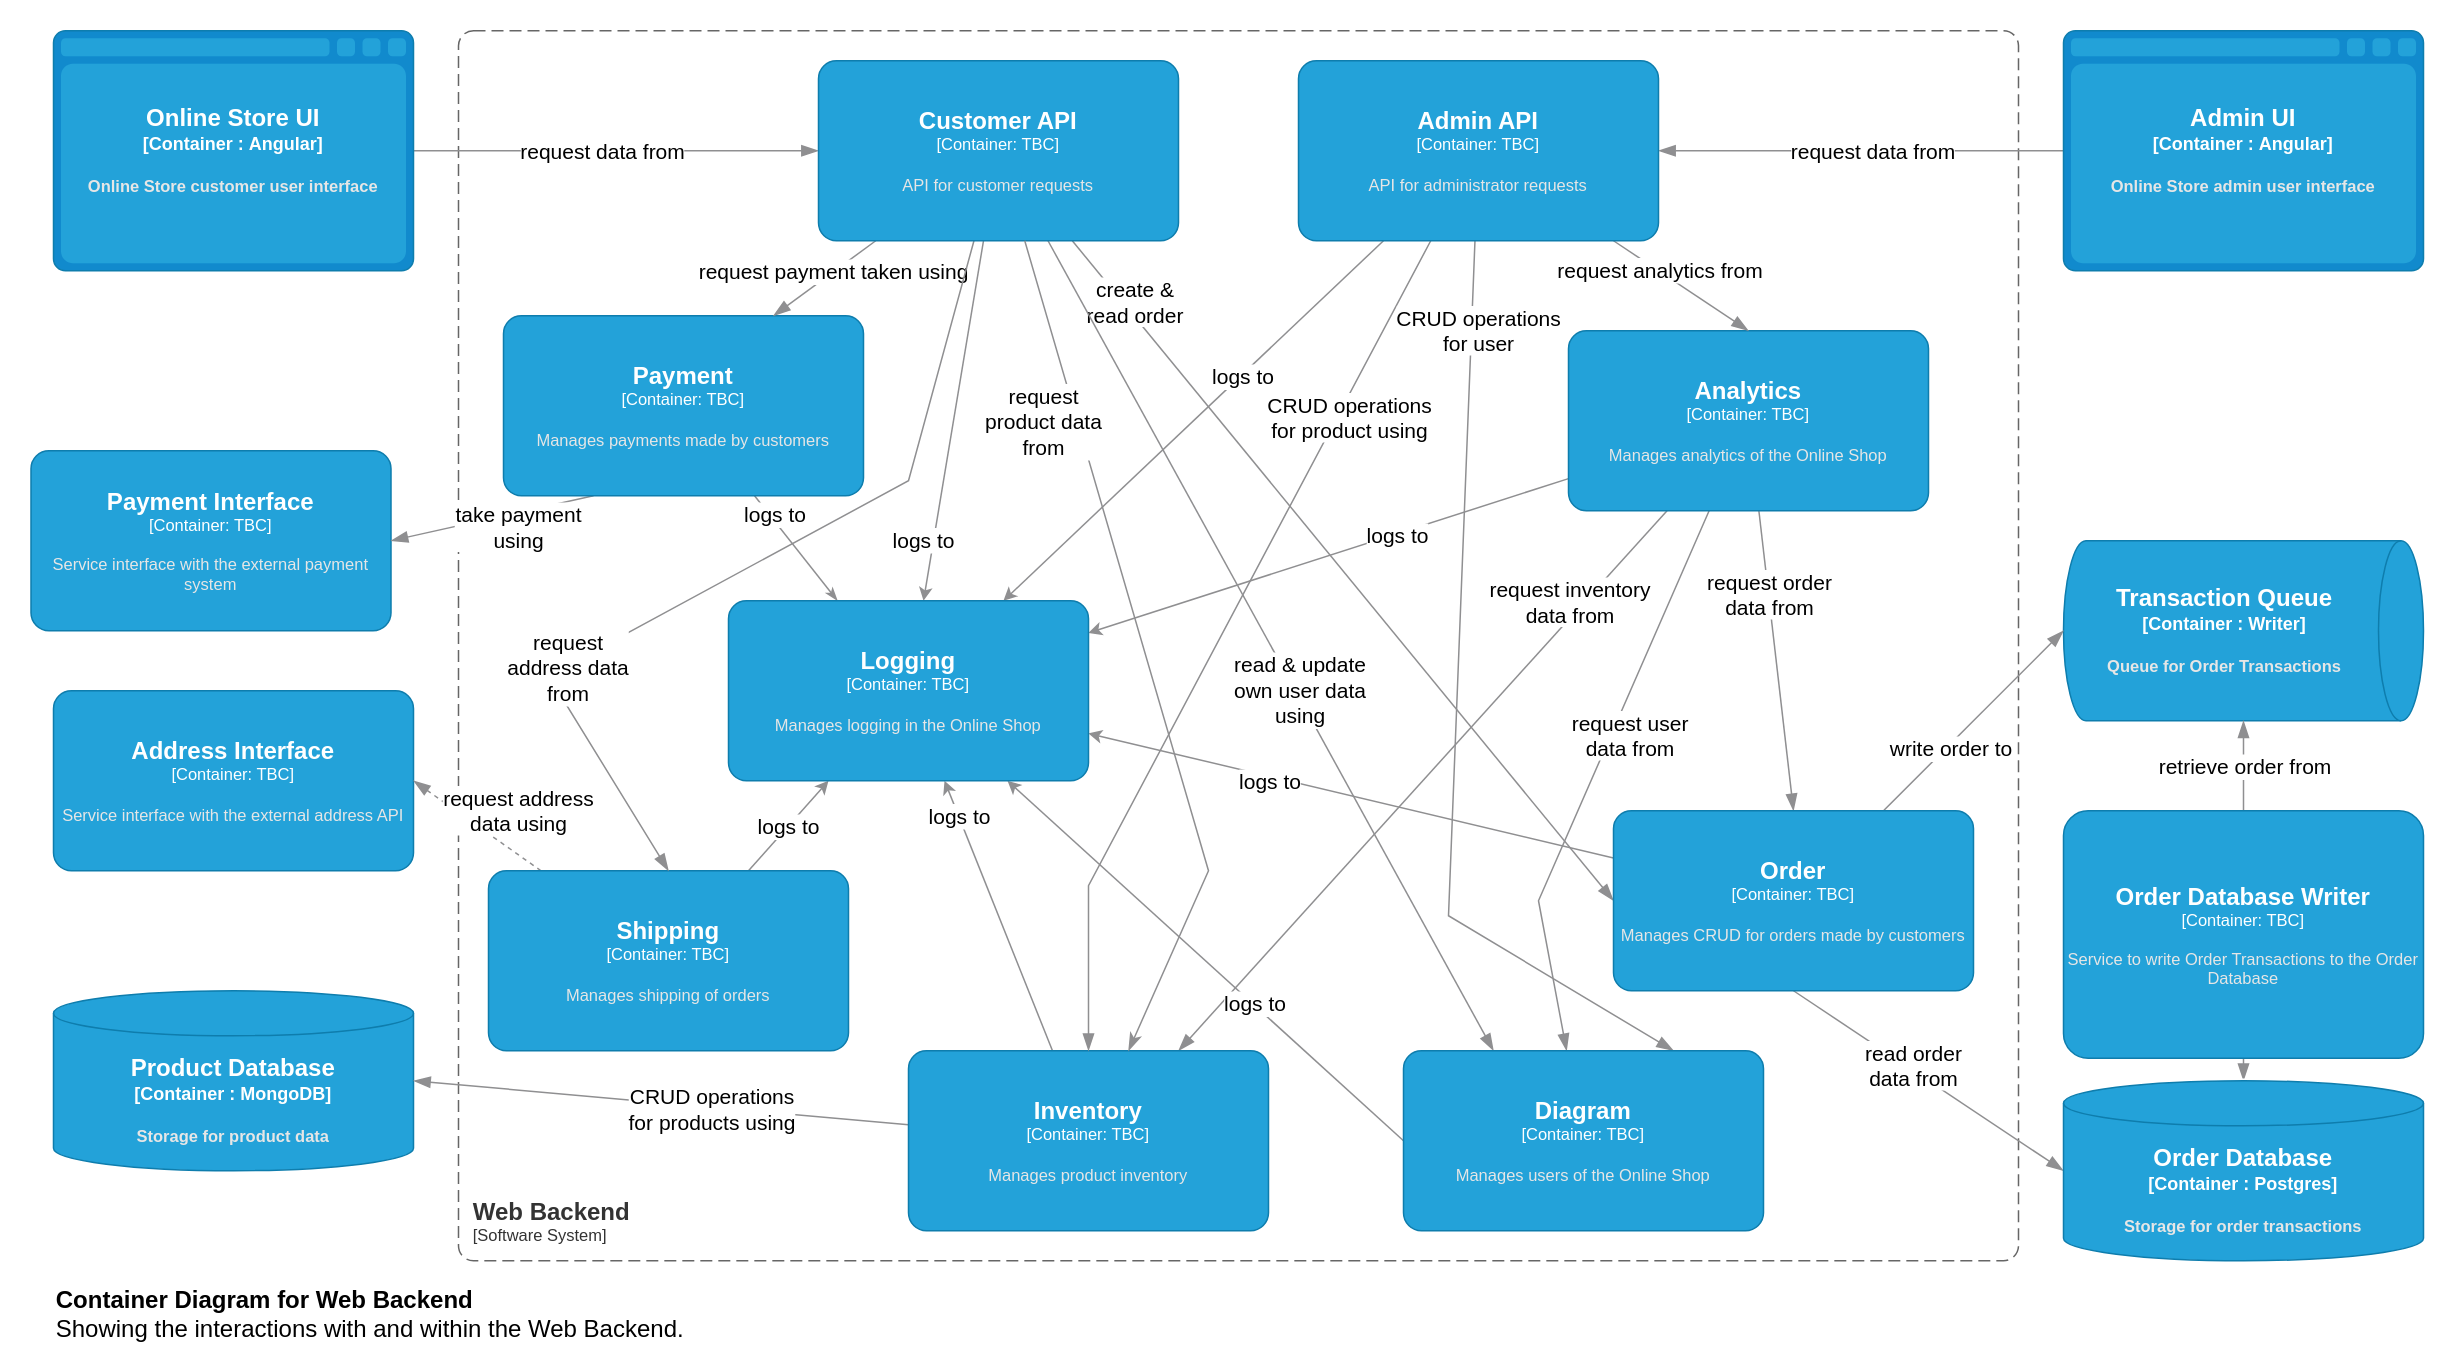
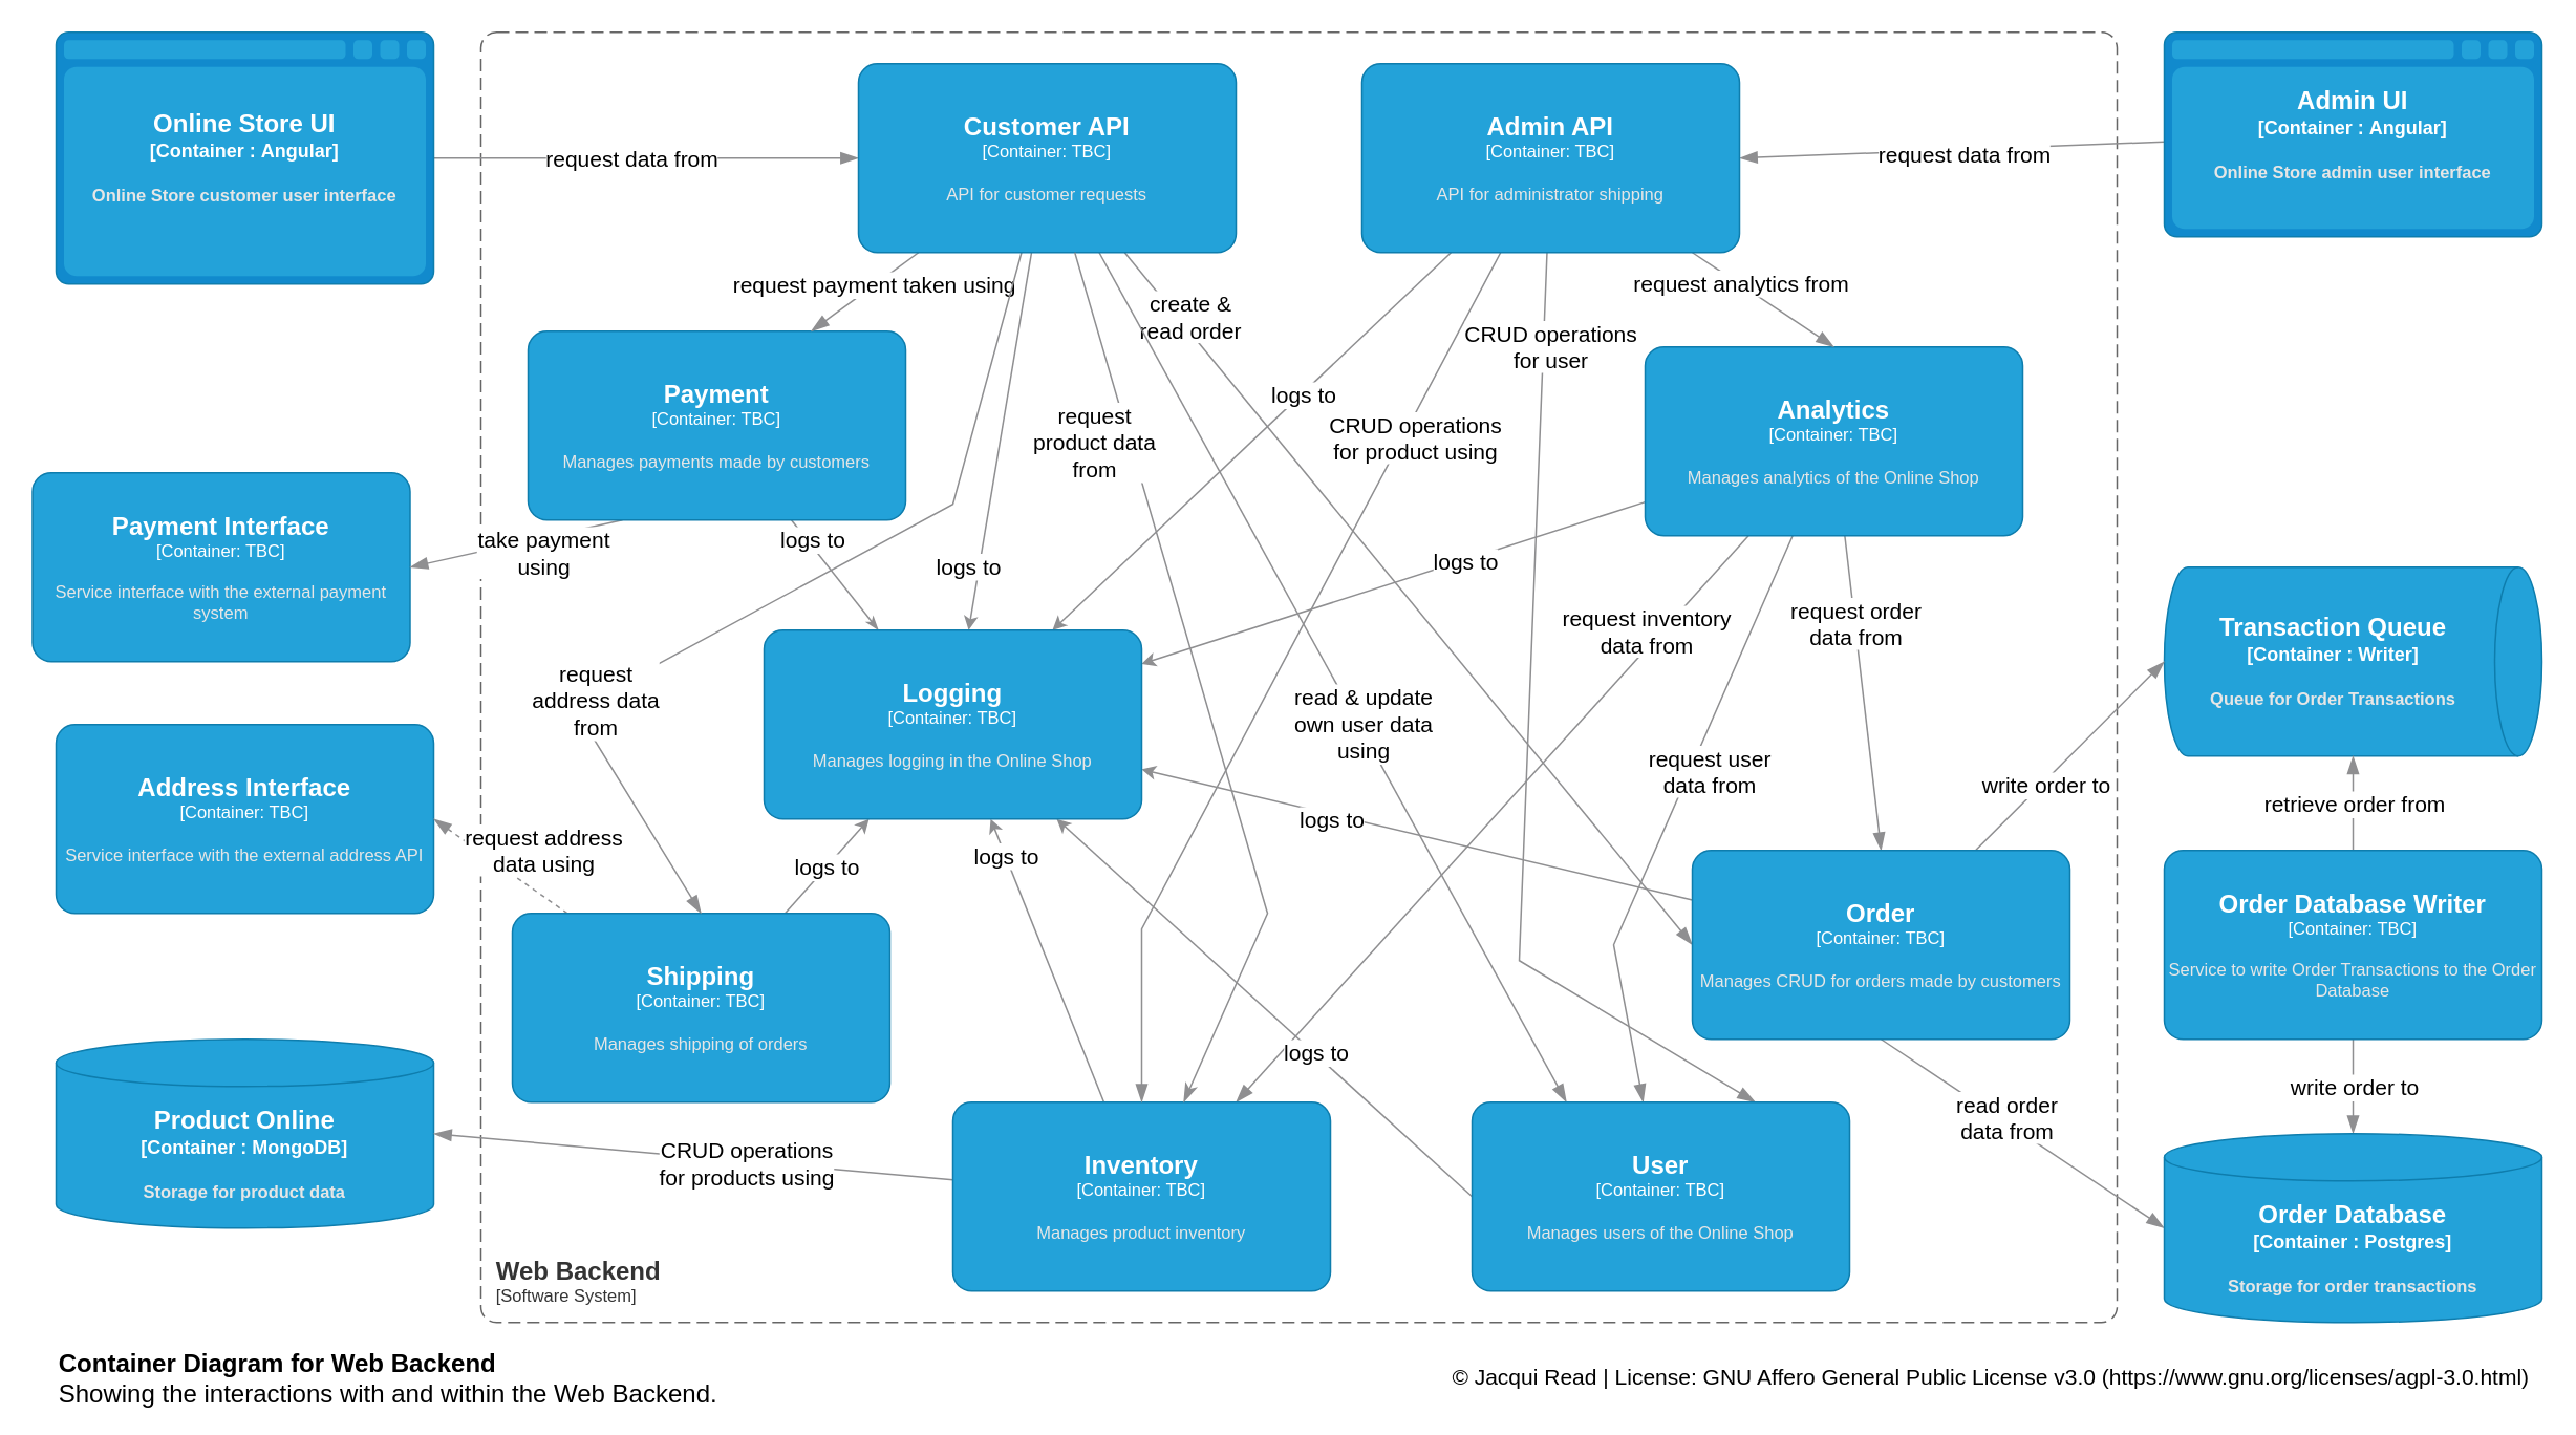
- <mxCell id="62" value="&lt;font style=&quot;font-size: 16px&quot;&gt;&lt;b&gt;Admin API&lt;/b&gt;&lt;/font&gt;&lt;div&gt;[Container: TBC]&lt;/div&gt;&lt;br&gt;&lt;div&gt;&lt;font style=&quot;font-size: 11px&quot;&gt;&lt;font color=&quot;#E6E6E6&quot;&gt;API for administrator requests&lt;/font&gt;&lt;/div&gt;" style="rounded=1;whiteSpace=wrap;html=1;fontSize=11;labelBackgroundColor=none;fillColor=#23A2D9;fontColor=#ffffff;align=center;arcSize=10;strokeColor=#0E7DAD;metaEdit=1;resizable=0;points=[[0.25,0,0],[0.5,0,0],[0.75,0,0],[1,0.25,0],[1,0.5,0],[1,0.75,0],[0.75,1,0],[0.5,1,0],[0.25,1,0],[0,0.75,0],[0,0.5,0],[0,0.25,0]];" parent="1" vertex="1"><mxGeometry x="865" y="40" width="240" height="120" as="geometry" /></mxCell>
+ <mxCell id="62" value="&lt;font style=&quot;font-size: 16px&quot;&gt;&lt;b&gt;Admin API&lt;/b&gt;&lt;/font&gt;&lt;div&gt;[Container: TBC]&lt;/div&gt;&lt;br&gt;&lt;div&gt;&lt;font style=&quot;font-size: 11px&quot;&gt;&lt;font color=&quot;#E6E6E6&quot;&gt;API for administrator shipping&lt;/font&gt;&lt;/div&gt;" style="rounded=1;whiteSpace=wrap;html=1;fontSize=11;labelBackgroundColor=none;fillColor=#23A2D9;fontColor=#ffffff;align=center;arcSize=10;strokeColor=#0E7DAD;metaEdit=1;resizable=0;points=[[0.25,0,0],[0.5,0,0],[0.75,0,0],[1,0.25,0],[1,0.5,0],[1,0.75,0],[0.75,1,0],[0.5,1,0],[0.25,1,0],[0,0.75,0],[0,0.5,0],[0,0.25,0]];" parent="1" vertex="1"><mxGeometry x="865" y="40" width="240" height="120" as="geometry" /></mxCell>
- <mxCell id="17" value="&lt;font style=&quot;font-size: 16px&quot;&gt;&lt;b&gt;Admin UI&lt;/font&gt;&lt;div&gt;[Container :&amp;nbsp;Angular]&lt;/div&gt;&lt;br&gt;&lt;div&gt;&lt;font style=&quot;font-size: 11px&quot;&gt;&lt;font color=&quot;#E6E6E6&quot;&gt;Online Store admin user interface&lt;/font&gt;&lt;/div&gt;" style="shape=mxgraph.c4.webBrowserContainer;whiteSpace=wrap;html=1;boundedLbl=1;rounded=0;labelBackgroundColor=none;fillColor=#118ACD;fontSize=12;fontColor=#ffffff;align=center;strokeColor=#0E7DAD;metaEdit=1;points=[[0.5,0,0],[1,0.25,0],[1,0.5,0],[1,0.75,0],[0.5,1,0],[0,0.75,0],[0,0.5,0],[0,0.25,0]];resizable=0;" parent="1" vertex="1"><mxGeometry x="1375" y="20" width="240" height="160" as="geometry" /></mxCell>
+ <mxCell id="17" value="&lt;font style=&quot;font-size: 16px&quot;&gt;&lt;b&gt;Admin UI&lt;/font&gt;&lt;div&gt;[Container :&amp;nbsp;Angular]&lt;/div&gt;&lt;br&gt;&lt;div&gt;&lt;font style=&quot;font-size: 11px&quot;&gt;&lt;font color=&quot;#E6E6E6&quot;&gt;Online Store admin user interface&lt;/font&gt;&lt;/div&gt;" style="shape=mxgraph.c4.webBrowserContainer;whiteSpace=wrap;html=1;boundedLbl=1;rounded=0;labelBackgroundColor=none;fillColor=#118ACD;fontSize=12;fontColor=#ffffff;align=center;strokeColor=#0E7DAD;metaEdit=1;points=[[0.5,0,0],[1,0.25,0],[1,0.5,0],[1,0.75,0],[0.5,1,0],[0,0.75,0],[0,0.5,0],[0,0.25,0]];resizable=0;" parent="1" vertex="1"><mxGeometry x="1375" y="20" width="240" height="130" as="geometry" /></mxCell>
- <mxCell id="9" value="&lt;font style=&quot;font-size: 16px&quot;&gt;&lt;b&gt;Order Database Writer&lt;/b&gt;&lt;/font&gt;&lt;div&gt;[Container: TBC]&lt;/div&gt;&lt;br&gt;&lt;div&gt;&lt;font style=&quot;font-size: 11px&quot;&gt;&lt;font color=&quot;#E6E6E6&quot;&gt;Service to write Order Transactions to the Order Database&lt;/font&gt;&lt;/div&gt;" style="rounded=1;whiteSpace=wrap;html=1;fontSize=11;labelBackgroundColor=none;fillColor=#23A2D9;fontColor=#ffffff;align=center;arcSize=10;strokeColor=#0E7DAD;metaEdit=1;resizable=0;points=[[0.25,0,0],[0.5,0,0],[0.75,0,0],[1,0.25,0],[1,0.5,0],[1,0.75,0],[0.75,1,0],[0.5,1,0],[0.25,1,0],[0,0.75,0],[0,0.5,0],[0,0.25,0]];" parent="1" vertex="1"><mxGeometry x="1375" y="540" width="240" height="165" as="geometry" /></mxCell>
+ <mxCell id="9" value="&lt;font style=&quot;font-size: 16px&quot;&gt;&lt;b&gt;Order Database Writer&lt;/b&gt;&lt;/font&gt;&lt;div&gt;[Container: TBC]&lt;/div&gt;&lt;br&gt;&lt;div&gt;&lt;font style=&quot;font-size: 11px&quot;&gt;&lt;font color=&quot;#E6E6E6&quot;&gt;Service to write Order Transactions to the Order Database&lt;/font&gt;&lt;/div&gt;" style="rounded=1;whiteSpace=wrap;html=1;fontSize=11;labelBackgroundColor=none;fillColor=#23A2D9;fontColor=#ffffff;align=center;arcSize=10;strokeColor=#0E7DAD;metaEdit=1;resizable=0;points=[[0.25,0,0],[0.5,0,0],[0.75,0,0],[1,0.25,0],[1,0.5,0],[1,0.75,0],[0.75,1,0],[0.5,1,0],[0.25,1,0],[0,0.75,0],[0,0.5,0],[0,0.25,0]];" parent="1" vertex="1"><mxGeometry x="1375" y="540" width="240" height="120" as="geometry" /></mxCell>
- <mxCell id="10" value="&lt;font style=&quot;font-size: 16px&quot;&gt;&lt;b&gt;Product Database&lt;/font&gt;&lt;div&gt;[Container :&amp;nbsp;MongoDB]&lt;/div&gt;&lt;br&gt;&lt;div&gt;&lt;font style=&quot;font-size: 11px&quot;&gt;&lt;font color=&quot;#E6E6E6&quot;&gt;Storage for product data&lt;/font&gt;&lt;/div&gt;" style="shape=cylinder3;size=15;whiteSpace=wrap;html=1;boundedLbl=1;rounded=0;labelBackgroundColor=none;fillColor=#23A2D9;fontSize=12;fontColor=#ffffff;align=center;strokeColor=#0E7DAD;metaEdit=1;points=[[0.5,0,0],[1,0.25,0],[1,0.5,0],[1,0.75,0],[0.5,1,0],[0,0.75,0],[0,0.5,0],[0,0.25,0]];resizable=0;" parent="1" vertex="1"><mxGeometry x="35" y="660" width="240" height="120" as="geometry" /></mxCell>
+ <mxCell id="10" value="&lt;font style=&quot;font-size: 16px&quot;&gt;&lt;b&gt;Product Online&lt;/font&gt;&lt;div&gt;[Container :&amp;nbsp;MongoDB]&lt;/div&gt;&lt;br&gt;&lt;div&gt;&lt;font style=&quot;font-size: 11px&quot;&gt;&lt;font color=&quot;#E6E6E6&quot;&gt;Storage for product data&lt;/font&gt;&lt;/div&gt;" style="shape=cylinder3;size=15;whiteSpace=wrap;html=1;boundedLbl=1;rounded=0;labelBackgroundColor=none;fillColor=#23A2D9;fontSize=12;fontColor=#ffffff;align=center;strokeColor=#0E7DAD;metaEdit=1;points=[[0.5,0,0],[1,0.25,0],[1,0.5,0],[1,0.75,0],[0.5,1,0],[0,0.75,0],[0,0.5,0],[0,0.25,0]];resizable=0;" parent="1" vertex="1"><mxGeometry x="35" y="660" width="240" height="120" as="geometry" /></mxCell>
- <mxCell id="73" value="&lt;font style=&quot;font-size: 16px&quot;&gt;&lt;b&gt;Diagram&lt;/b&gt;&lt;/font&gt;&lt;div&gt;[Container: TBC]&lt;/div&gt;&lt;br&gt;&lt;div&gt;&lt;font style=&quot;font-size: 11px&quot;&gt;&lt;font color=&quot;#E6E6E6&quot;&gt;Manages users of the Online Shop&lt;/font&gt;&lt;/div&gt;" style="rounded=1;whiteSpace=wrap;html=1;fontSize=11;labelBackgroundColor=none;fillColor=#23A2D9;fontColor=#ffffff;align=center;arcSize=10;strokeColor=#0E7DAD;metaEdit=1;resizable=0;points=[[0.25,0,0],[0.5,0,0],[0.75,0,0],[1,0.25,0],[1,0.5,0],[1,0.75,0],[0.75,1,0],[0.5,1,0],[0.25,1,0],[0,0.75,0],[0,0.5,0],[0,0.25,0]];" parent="1" vertex="1"><mxGeometry x="935" y="700" width="240" height="120" as="geometry" /></mxCell>
+ <mxCell id="73" value="&lt;font style=&quot;font-size: 16px&quot;&gt;&lt;b&gt;User&lt;/b&gt;&lt;/font&gt;&lt;div&gt;[Container: TBC]&lt;/div&gt;&lt;br&gt;&lt;div&gt;&lt;font style=&quot;font-size: 11px&quot;&gt;&lt;font color=&quot;#E6E6E6&quot;&gt;Manages users of the Online Shop&lt;/font&gt;&lt;/div&gt;" style="rounded=1;whiteSpace=wrap;html=1;fontSize=11;labelBackgroundColor=none;fillColor=#23A2D9;fontColor=#ffffff;align=center;arcSize=10;strokeColor=#0E7DAD;metaEdit=1;resizable=0;points=[[0.25,0,0],[0.5,0,0],[0.75,0,0],[1,0.25,0],[1,0.5,0],[1,0.75,0],[0.75,1,0],[0.5,1,0],[0.25,1,0],[0,0.75,0],[0,0.5,0],[0,0.25,0]];" parent="1" vertex="1"><mxGeometry x="935" y="700" width="240" height="120" as="geometry" /></mxCell>
+ <mxCell id="77" value="© Jacqui Read | License: GNU Affero General Public License v3.0 (https://www.gnu.org/licenses/agpl-3.0.html)" style="text;html=1;strokeColor=none;fillColor=none;align=center;verticalAlign=middle;whiteSpace=wrap;rounded=0;fontSize=14;" vertex="1" parent="1"><mxGeometry x="915" y="860" width="700" height="30" as="geometry" /></mxCell>
